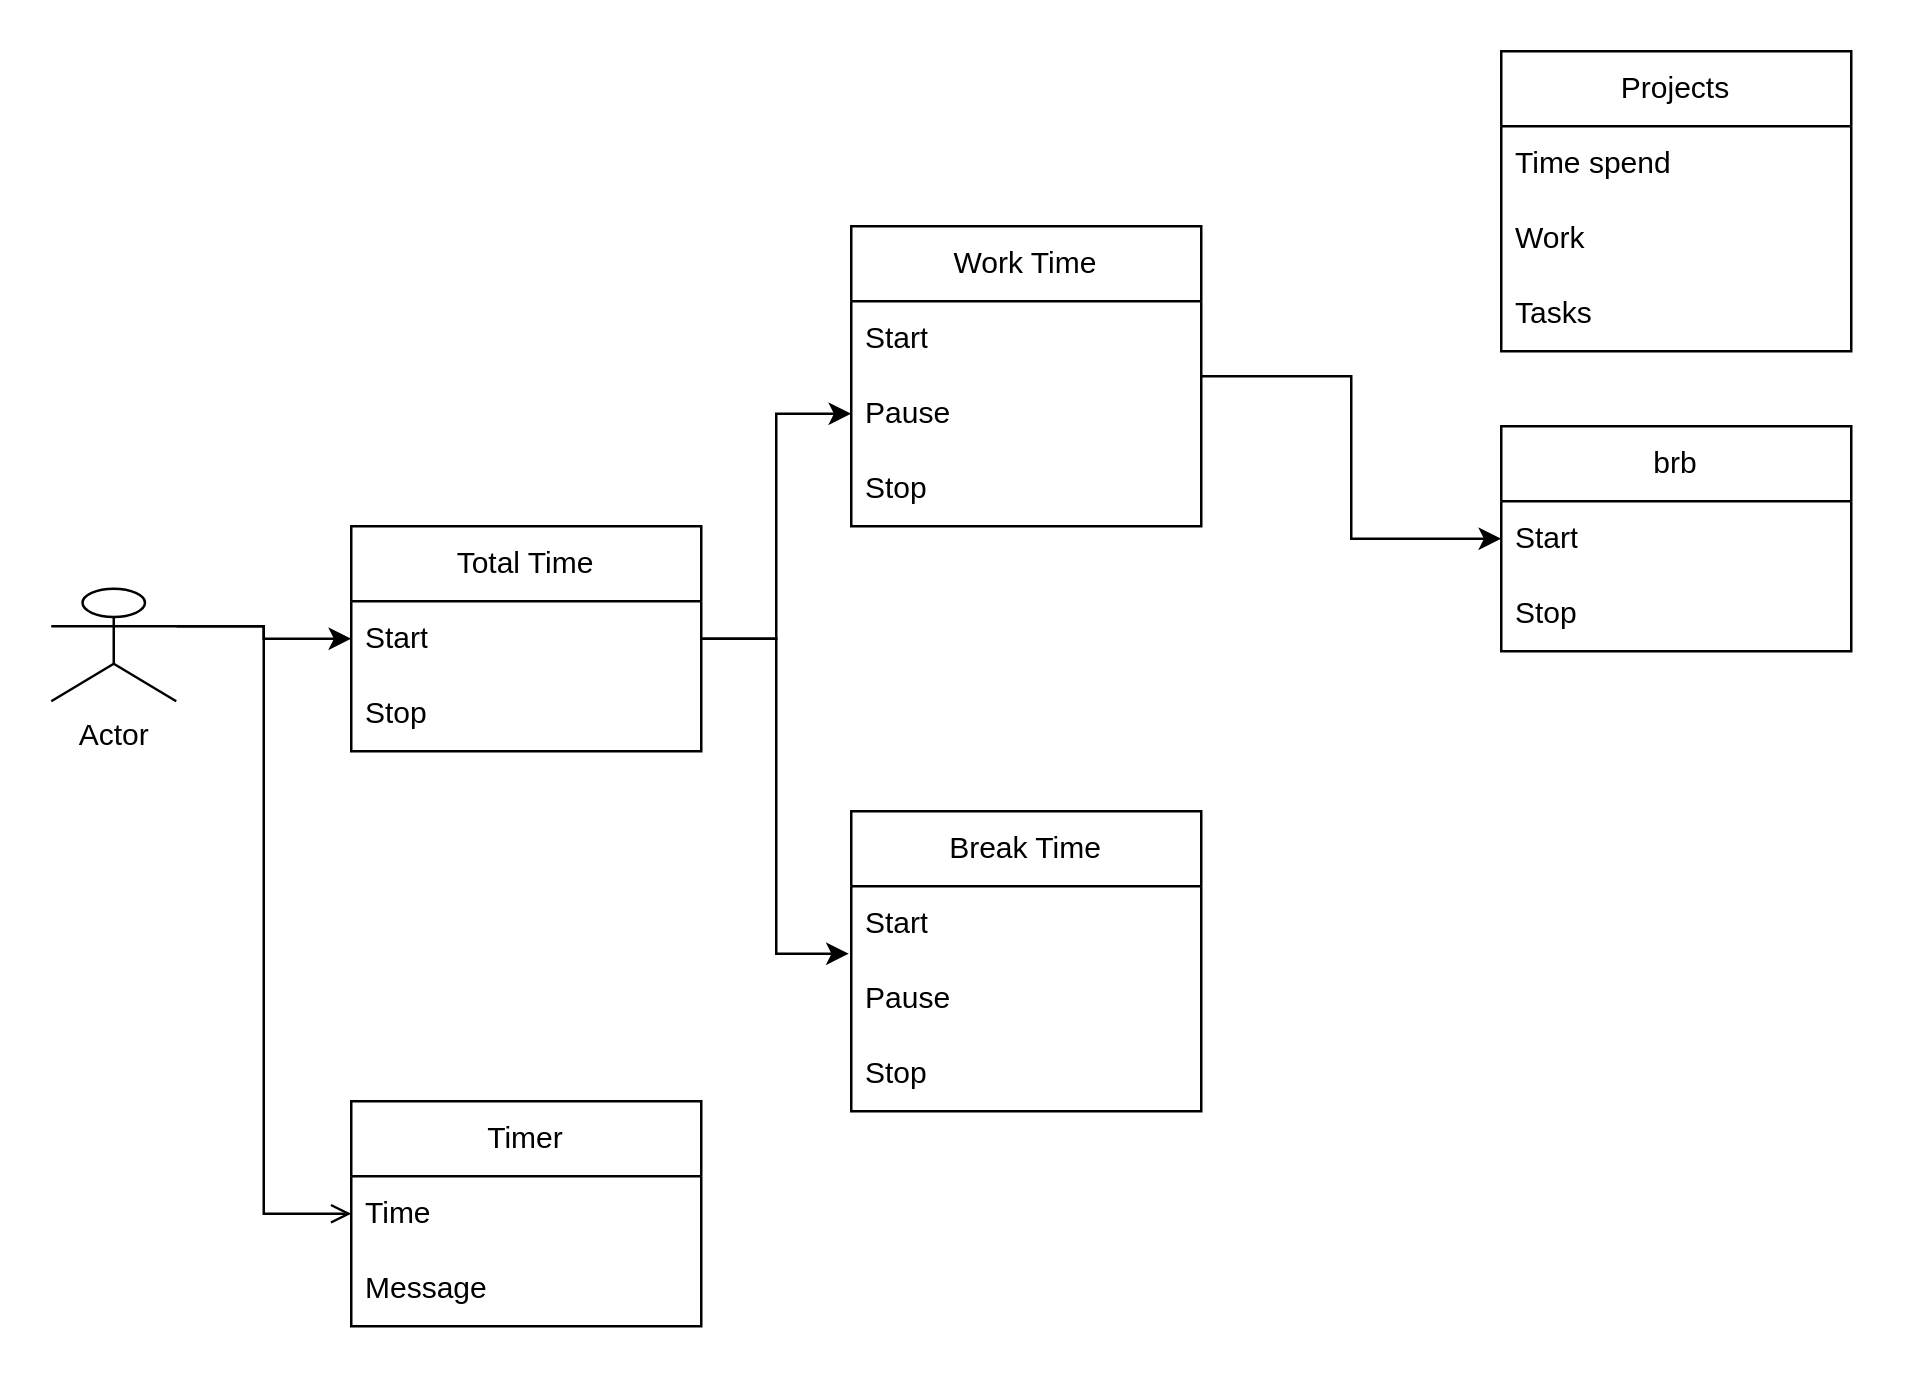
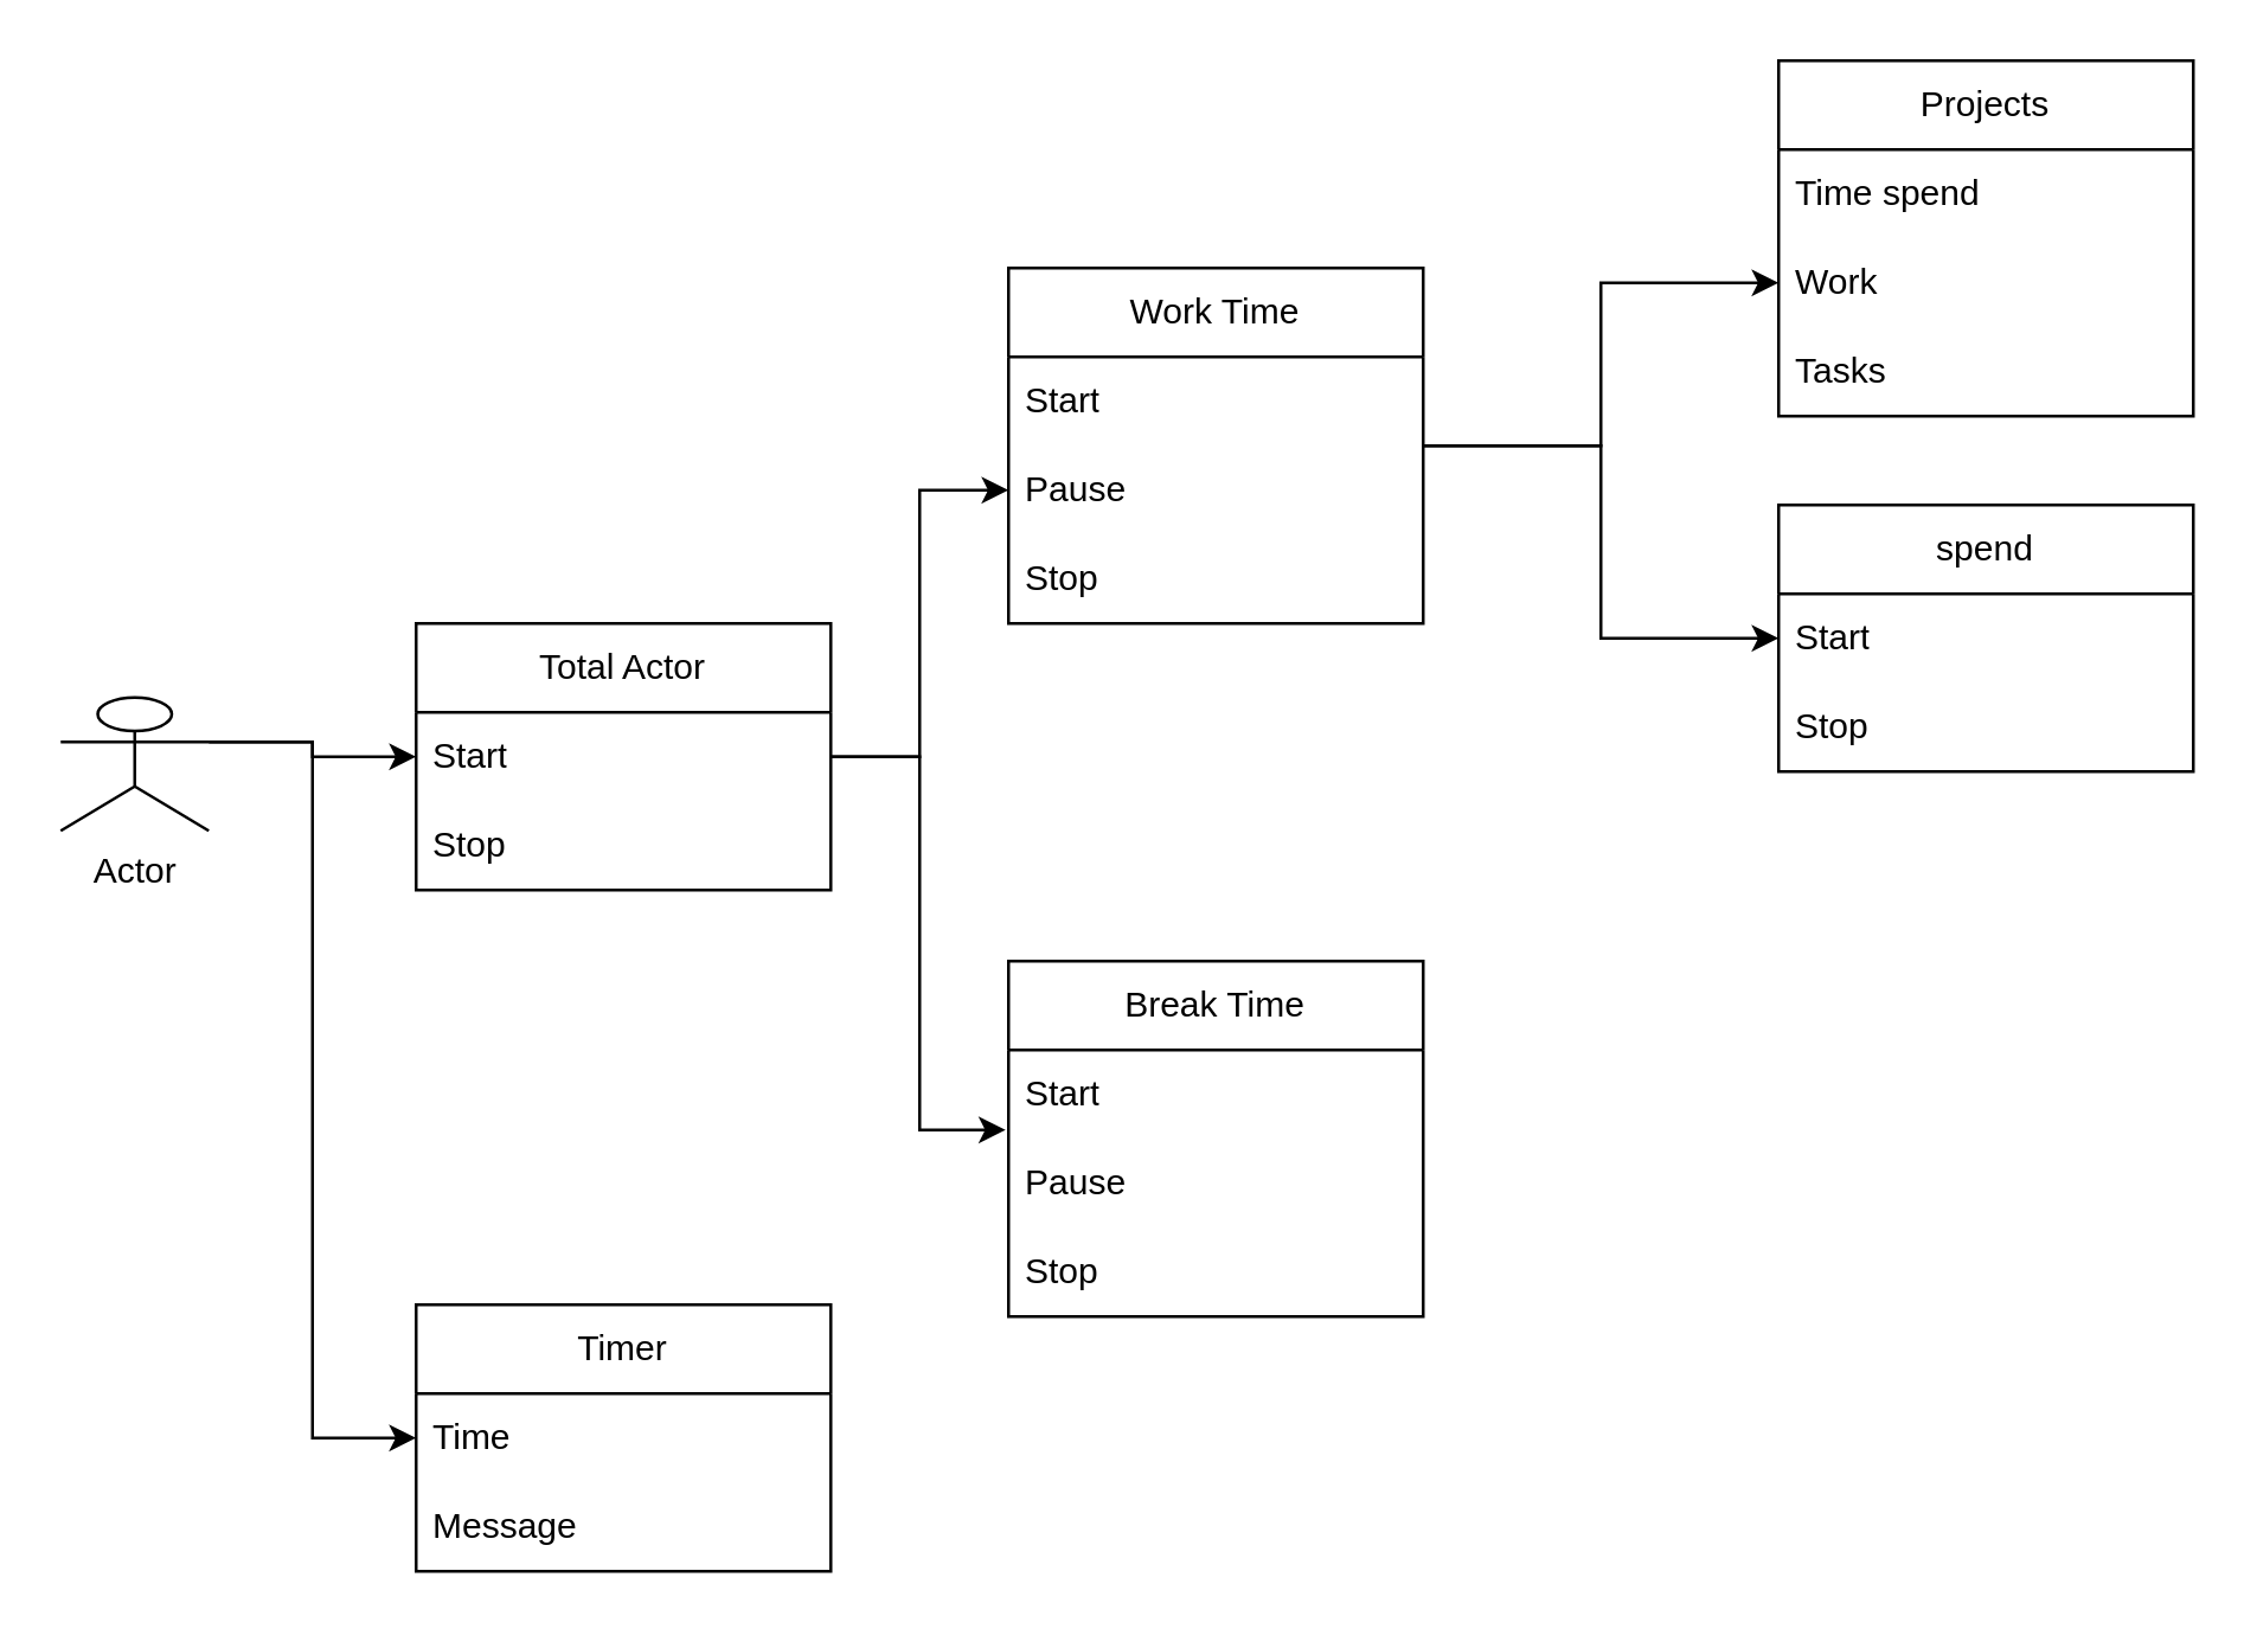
+ <mxCell id="10" style="edgeStyle=orthogonalEdgeStyle;rounded=0;orthogonalLoop=1;jettySize=auto;html=1;exitX=1;exitY=0.5;exitDx=0;exitDy=0;entryX=0;entryY=0.5;entryDx=0;entryDy=0;" edge="1" parent="1" source="11" target="21"><mxGeometry relative="1" as="geometry" /></mxCell>
- <mxCell id="23" value="brb" style="swimlane;fontStyle=0;childLayout=stackLayout;horizontal=1;startSize=30;horizontalStack=0;resizeParent=1;resizeParentMax=0;resizeLast=0;collapsible=1;marginBottom=0;whiteSpace=wrap;html=1;" vertex="1" parent="1"><mxGeometry x="600" y="170" width="140" height="90" as="geometry" /></mxCell>
+ <mxCell id="23" value="spend" style="swimlane;fontStyle=0;childLayout=stackLayout;horizontal=1;startSize=30;horizontalStack=0;resizeParent=1;resizeParentMax=0;resizeLast=0;collapsible=1;marginBottom=0;whiteSpace=wrap;html=1;" vertex="1" parent="1"><mxGeometry x="600" y="170" width="140" height="90" as="geometry" /></mxCell>
- <mxCell id="6" value="Total Time" style="swimlane;fontStyle=0;childLayout=stackLayout;horizontal=1;startSize=30;horizontalStack=0;resizeParent=1;resizeParentMax=0;resizeLast=0;collapsible=1;marginBottom=0;whiteSpace=wrap;html=1;" vertex="1" parent="1"><mxGeometry x="140" y="210" width="140" height="90" as="geometry" /></mxCell>
+ <mxCell id="6" value="Total Actor" style="swimlane;fontStyle=0;childLayout=stackLayout;horizontal=1;startSize=30;horizontalStack=0;resizeParent=1;resizeParentMax=0;resizeLast=0;collapsible=1;marginBottom=0;whiteSpace=wrap;html=1;" vertex="1" parent="1"><mxGeometry x="140" y="210" width="140" height="90" as="geometry" /></mxCell>
- <mxCell id="3" style="edgeStyle=orthogonalEdgeStyle;rounded=0;orthogonalLoop=1;jettySize=auto;html=1;exitX=1;exitY=0.333;exitDx=0;exitDy=0;exitPerimeter=0;entryX=0;entryY=0.5;entryDx=0;entryDy=0;endArrow=open;" edge="1" parent="1" source="4" target="28"><mxGeometry relative="1" as="geometry" /></mxCell>
+ <mxCell id="3" style="edgeStyle=orthogonalEdgeStyle;rounded=0;orthogonalLoop=1;jettySize=auto;html=1;exitX=1;exitY=0.333;exitDx=0;exitDy=0;exitPerimeter=0;entryX=0;entryY=0.5;entryDx=0;entryDy=0;" edge="1" parent="1" source="4" target="28"><mxGeometry relative="1" as="geometry" /></mxCell>
